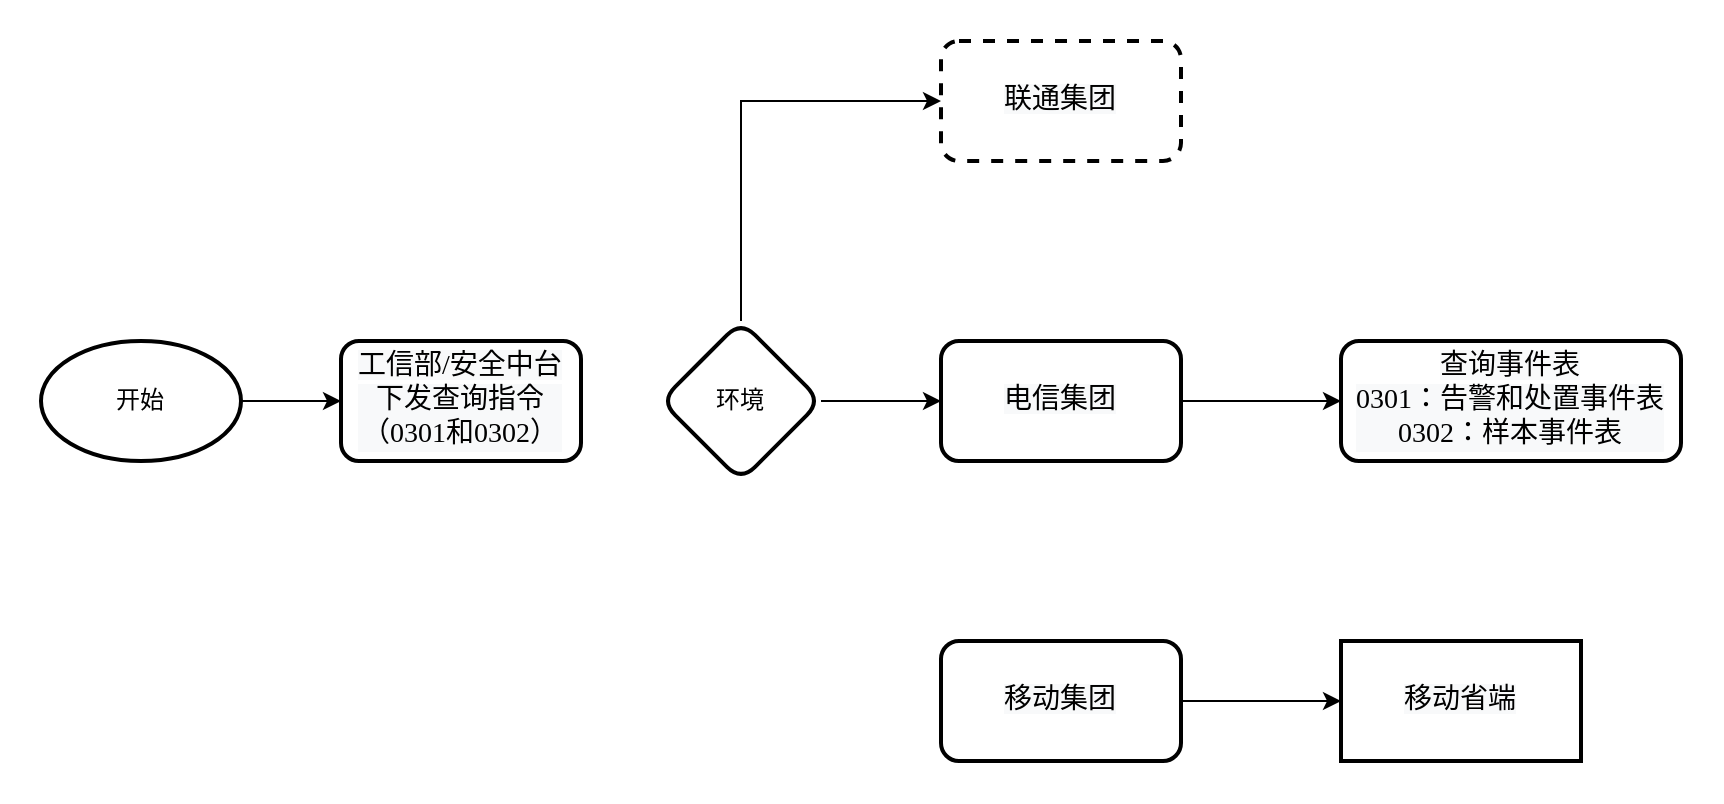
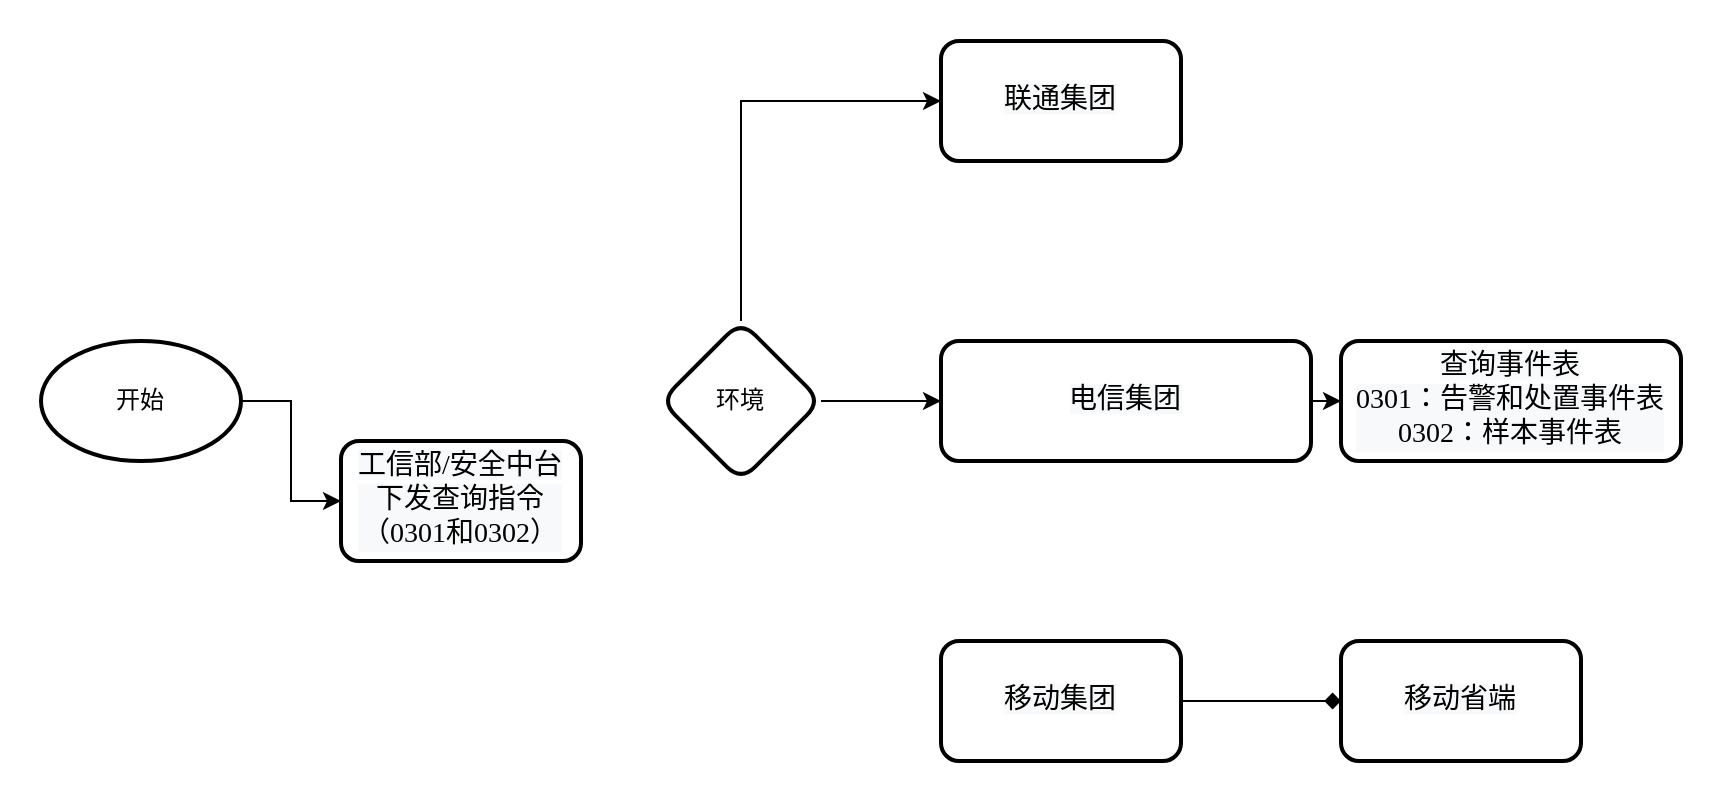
- <mxCell id="8" value="&lt;span style=&quot;font-family: 默认字体; font-size: 14px; background-color: rgb(248, 249, 250);&quot;&gt;联通集团&lt;/span&gt;" style="whiteSpace=wrap;html=1;rounded=1;strokeWidth=2;dashed=1;" vertex="1" parent="1"><mxGeometry x="470" y="20" width="120" height="60" as="geometry" /></mxCell>
+ <mxCell id="8" value="&lt;span style=&quot;font-family: 默认字体; font-size: 14px; background-color: rgb(248, 249, 250);&quot;&gt;联通集团&lt;/span&gt;" style="whiteSpace=wrap;html=1;rounded=1;strokeWidth=2;" vertex="1" parent="1"><mxGeometry x="470" y="20" width="120" height="60" as="geometry" /></mxCell>
- <mxCell id="4" value="&lt;span style=&quot;font-family: 默认字体; font-size: 14px; background-color: rgb(248, 249, 250);&quot;&gt;工信部/安全中台&lt;/span&gt;&lt;div style=&quot;margin: 0px; padding: 0px; font-family: 默认字体; font-size: 14px; background-color: rgb(248, 249, 250);&quot;&gt;下发查询指令&lt;/div&gt;&lt;div style=&quot;margin: 0px; padding: 0px; font-family: 默认字体; font-size: 14px; background-color: rgb(248, 249, 250);&quot;&gt;（0301和0302）&lt;/div&gt;" style="rounded=1;whiteSpace=wrap;html=1;strokeWidth=2;" vertex="1" parent="1"><mxGeometry x="170" y="170" width="120" height="60" as="geometry" /></mxCell>
+ <mxCell id="4" value="&lt;span style=&quot;font-family: 默认字体; font-size: 14px; background-color: rgb(248, 249, 250);&quot;&gt;工信部/安全中台&lt;/span&gt;&lt;div style=&quot;margin: 0px; padding: 0px; font-family: 默认字体; font-size: 14px; background-color: rgb(248, 249, 250);&quot;&gt;下发查询指令&lt;/div&gt;&lt;div style=&quot;margin: 0px; padding: 0px; font-family: 默认字体; font-size: 14px; background-color: rgb(248, 249, 250);&quot;&gt;（0301和0302）&lt;/div&gt;" style="rounded=1;whiteSpace=wrap;html=1;strokeWidth=2;" vertex="1" parent="1"><mxGeometry x="170" y="220" width="120" height="60" as="geometry" /></mxCell>
- <mxCell id="10" value="&lt;span style=&quot;font-family: 默认字体; font-size: 14px; background-color: rgb(248, 249, 250);&quot;&gt;电信集团&lt;/span&gt;" style="whiteSpace=wrap;html=1;rounded=1;strokeWidth=2;" vertex="1" parent="1"><mxGeometry x="470" y="170" width="120" height="60" as="geometry" /></mxCell>
+ <mxCell id="10" value="&lt;span style=&quot;font-family: 默认字体; font-size: 14px; background-color: rgb(248, 249, 250);&quot;&gt;电信集团&lt;/span&gt;" style="whiteSpace=wrap;html=1;rounded=1;strokeWidth=2;" vertex="1" parent="1"><mxGeometry x="470" y="170" width="185" height="60" as="geometry" /></mxCell>
- <mxCell id="11" value="" style="edgeStyle=orthogonalEdgeStyle;rounded=0;orthogonalLoop=1;jettySize=auto;html=1;" edge="1" parent="1" source="12" target="14"><mxGeometry relative="1" as="geometry" /></mxCell>
+ <mxCell id="11" value="" style="edgeStyle=orthogonalEdgeStyle;rounded=0;orthogonalLoop=1;jettySize=auto;html=1;endArrow=diamond;" edge="1" parent="1" source="12" target="14"><mxGeometry relative="1" as="geometry" /></mxCell>
- <mxCell id="14" value="&lt;span style=&quot;font-family: 默认字体; font-size: 14px; background-color: rgb(248, 249, 250);&quot;&gt;移动省端&lt;/span&gt;" style="whiteSpace=wrap;html=1;strokeWidth=2;rounded=0;" vertex="1" parent="1"><mxGeometry x="670" y="320" width="120" height="60" as="geometry" /></mxCell>
+ <mxCell id="14" value="&lt;span style=&quot;font-family: 默认字体; font-size: 14px; background-color: rgb(248, 249, 250);&quot;&gt;移动省端&lt;/span&gt;" style="rounded=1;whiteSpace=wrap;html=1;strokeWidth=2;" vertex="1" parent="1"><mxGeometry x="670" y="320" width="120" height="60" as="geometry" /></mxCell>
